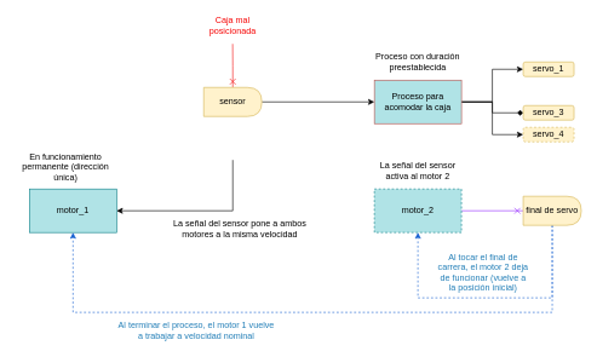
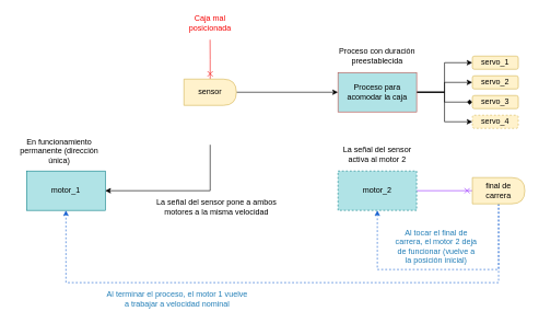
+ <mxCell id="14" style="edgeStyle=orthogonalEdgeStyle;rounded=0;orthogonalLoop=1;jettySize=auto;html=1;entryX=0;entryY=0.5;entryDx=0;entryDy=0;" parent="1" source="17" target="19" edge="1"><mxGeometry relative="1" as="geometry" /></mxCell>
+ <mxCell id="19" value="servo_2" style="rounded=1;whiteSpace=wrap;html=1;fillColor=#fff2cc;strokeColor=#d6b656;" parent="1" vertex="1"><mxGeometry x="720" y="115" width="70" height="20" as="geometry" /></mxCell>
- <mxCell id="24" value="final de servo" style="shape=delay;whiteSpace=wrap;html=1;fillColor=#fff2cc;strokeColor=#d6b656;" parent="1" vertex="1"><mxGeometry x="720" y="270" width="80" height="40" as="geometry" /></mxCell>
+ <mxCell id="24" value="final de carrera" style="shape=delay;whiteSpace=wrap;html=1;fillColor=#fff2cc;strokeColor=#d6b656;" parent="1" vertex="1"><mxGeometry x="720" y="270" width="80" height="40" as="geometry" /></mxCell>
